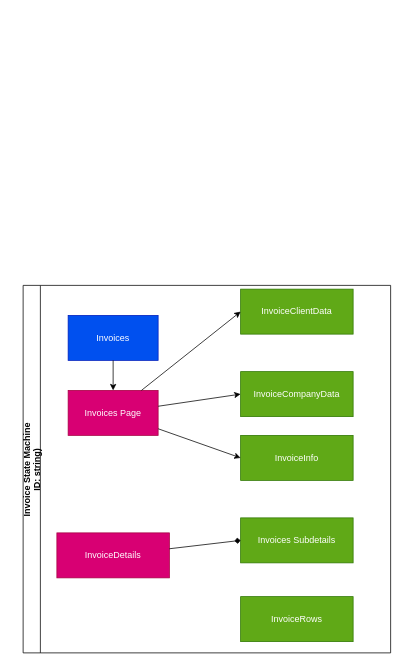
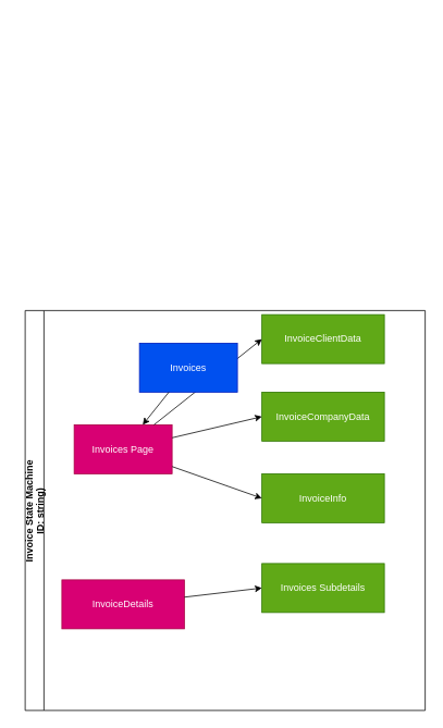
- <mxCell id="16" value="Invoices" style="rounded=0;whiteSpace=wrap;html=1;fillColor=#0050ef;fontColor=#ffffff;strokeColor=#001DBC;" parent="4" vertex="1"><mxGeometry x="60" y="40" width="120" height="60" as="geometry" /></mxCell>
+ <mxCell id="16" value="Invoices" style="rounded=0;whiteSpace=wrap;html=1;fillColor=#0050ef;fontColor=#ffffff;strokeColor=#001DBC;" parent="4" vertex="1"><mxGeometry x="140" y="40" width="120" height="60" as="geometry" /></mxCell>
- <mxCell id="8" value="InvoiceCompanyData" style="rounded=0;whiteSpace=wrap;html=1;fillColor=#60a917;fontColor=#ffffff;strokeColor=#2D7600;" parent="4" vertex="1"><mxGeometry x="290" y="115" width="150" height="60" as="geometry" /></mxCell>
+ <mxCell id="8" value="InvoiceCompanyData" style="rounded=0;whiteSpace=wrap;html=1;fillColor=#60a917;fontColor=#ffffff;strokeColor=#2D7600;" parent="4" vertex="1"><mxGeometry x="290" y="100" width="150" height="60" as="geometry" /></mxCell>
- <mxCell id="11" style="edgeStyle=none;html=1;entryX=0;entryY=0.5;entryDx=0;entryDy=0;endArrow=diamond;" parent="4" source="10" target="6" edge="1"><mxGeometry relative="1" as="geometry" /></mxCell>
+ <mxCell id="11" style="edgeStyle=none;html=1;entryX=0;entryY=0.5;entryDx=0;entryDy=0;" parent="4" source="10" target="6" edge="1"><mxGeometry relative="1" as="geometry" /></mxCell>
- <mxCell id="5" value="InvoiceRows" style="rounded=0;whiteSpace=wrap;html=1;fillColor=#60a917;fontColor=#ffffff;strokeColor=#2D7600;" parent="4" vertex="1"><mxGeometry x="290" y="415" width="150" height="60" as="geometry" /></mxCell>
